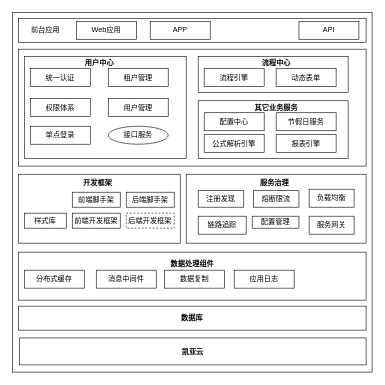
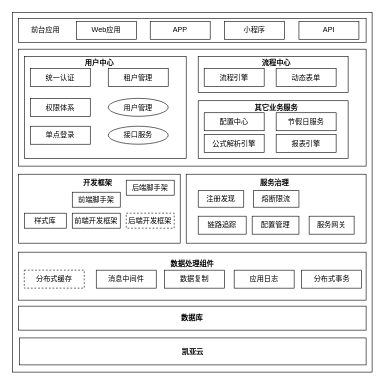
+ <mxCell id="49" value="小程序" style="rounded=0;whiteSpace=wrap;html=1;sketch=0;glass=0;labelBackgroundColor=none;" parent="1" vertex="1"><mxGeometry x="374" y="35" width="100" height="30" as="geometry" /></mxCell>
- <mxCell id="45" value="用户管理" style="rounded=0;whiteSpace=wrap;html=1;sketch=0;glass=0;labelBackgroundColor=none;" parent="1" vertex="1"><mxGeometry x="180" y="163.5" width="100" height="30" as="geometry" /></mxCell>
+ <mxCell id="45" value="用户管理" style="ellipse;whiteSpace=wrap;html=1;sketch=0;glass=0;labelBackgroundColor=none;" parent="1" vertex="1"><mxGeometry x="180" y="163.5" width="100" height="30" as="geometry" /></mxCell>
- <mxCell id="10" value="负载均衡" style="rounded=0;whiteSpace=wrap;html=1;sketch=0;glass=0;labelBackgroundColor=none;" parent="1" vertex="1"><mxGeometry x="515" y="315" width="75" height="30" as="geometry" /></mxCell>
- <mxCell id="26" value="后端脚手架" style="rounded=0;whiteSpace=wrap;html=1;sketch=0;glass=0;labelBackgroundColor=none;" parent="1" vertex="1"><mxGeometry x="210" y="320" width="80" height="25" as="geometry" /></mxCell>
+ <mxCell id="26" value="后端脚手架" style="rounded=0;whiteSpace=wrap;html=1;sketch=0;glass=0;labelBackgroundColor=none;" parent="1" vertex="1"><mxGeometry x="210" y="300" width="80" height="25" as="geometry" /></mxCell>
- <mxCell id="12" value="配置管理" style="rounded=0;whiteSpace=wrap;html=1;sketch=0;glass=0;labelBackgroundColor=none;" parent="1" vertex="1"><mxGeometry x="420" y="360" width="78" height="20" as="geometry" /></mxCell>
+ <mxCell id="12" value="配置管理" style="rounded=0;whiteSpace=wrap;html=1;sketch=0;glass=0;labelBackgroundColor=none;" parent="1" vertex="1"><mxGeometry x="420" y="360" width="78" height="30" as="geometry" /></mxCell>
- <mxCell id="15" value="分布式缓存" style="rounded=0;whiteSpace=wrap;html=1;sketch=0;glass=0;labelBackgroundColor=none;" parent="1" vertex="1"><mxGeometry x="40" y="450" width="100" height="30" as="geometry" /></mxCell>
+ <mxCell id="15" value="分布式缓存" style="rounded=0;whiteSpace=wrap;html=1;sketch=0;glass=0;labelBackgroundColor=none;dashed=1;" parent="1" vertex="1"><mxGeometry x="40" y="450" width="100" height="30" as="geometry" /></mxCell>
+ <mxCell id="18" value="分布式事务" style="rounded=0;whiteSpace=wrap;html=1;sketch=0;glass=0;labelBackgroundColor=none;" parent="1" vertex="1"><mxGeometry x="502.5" y="450" width="100" height="30" as="geometry" /></mxCell>
